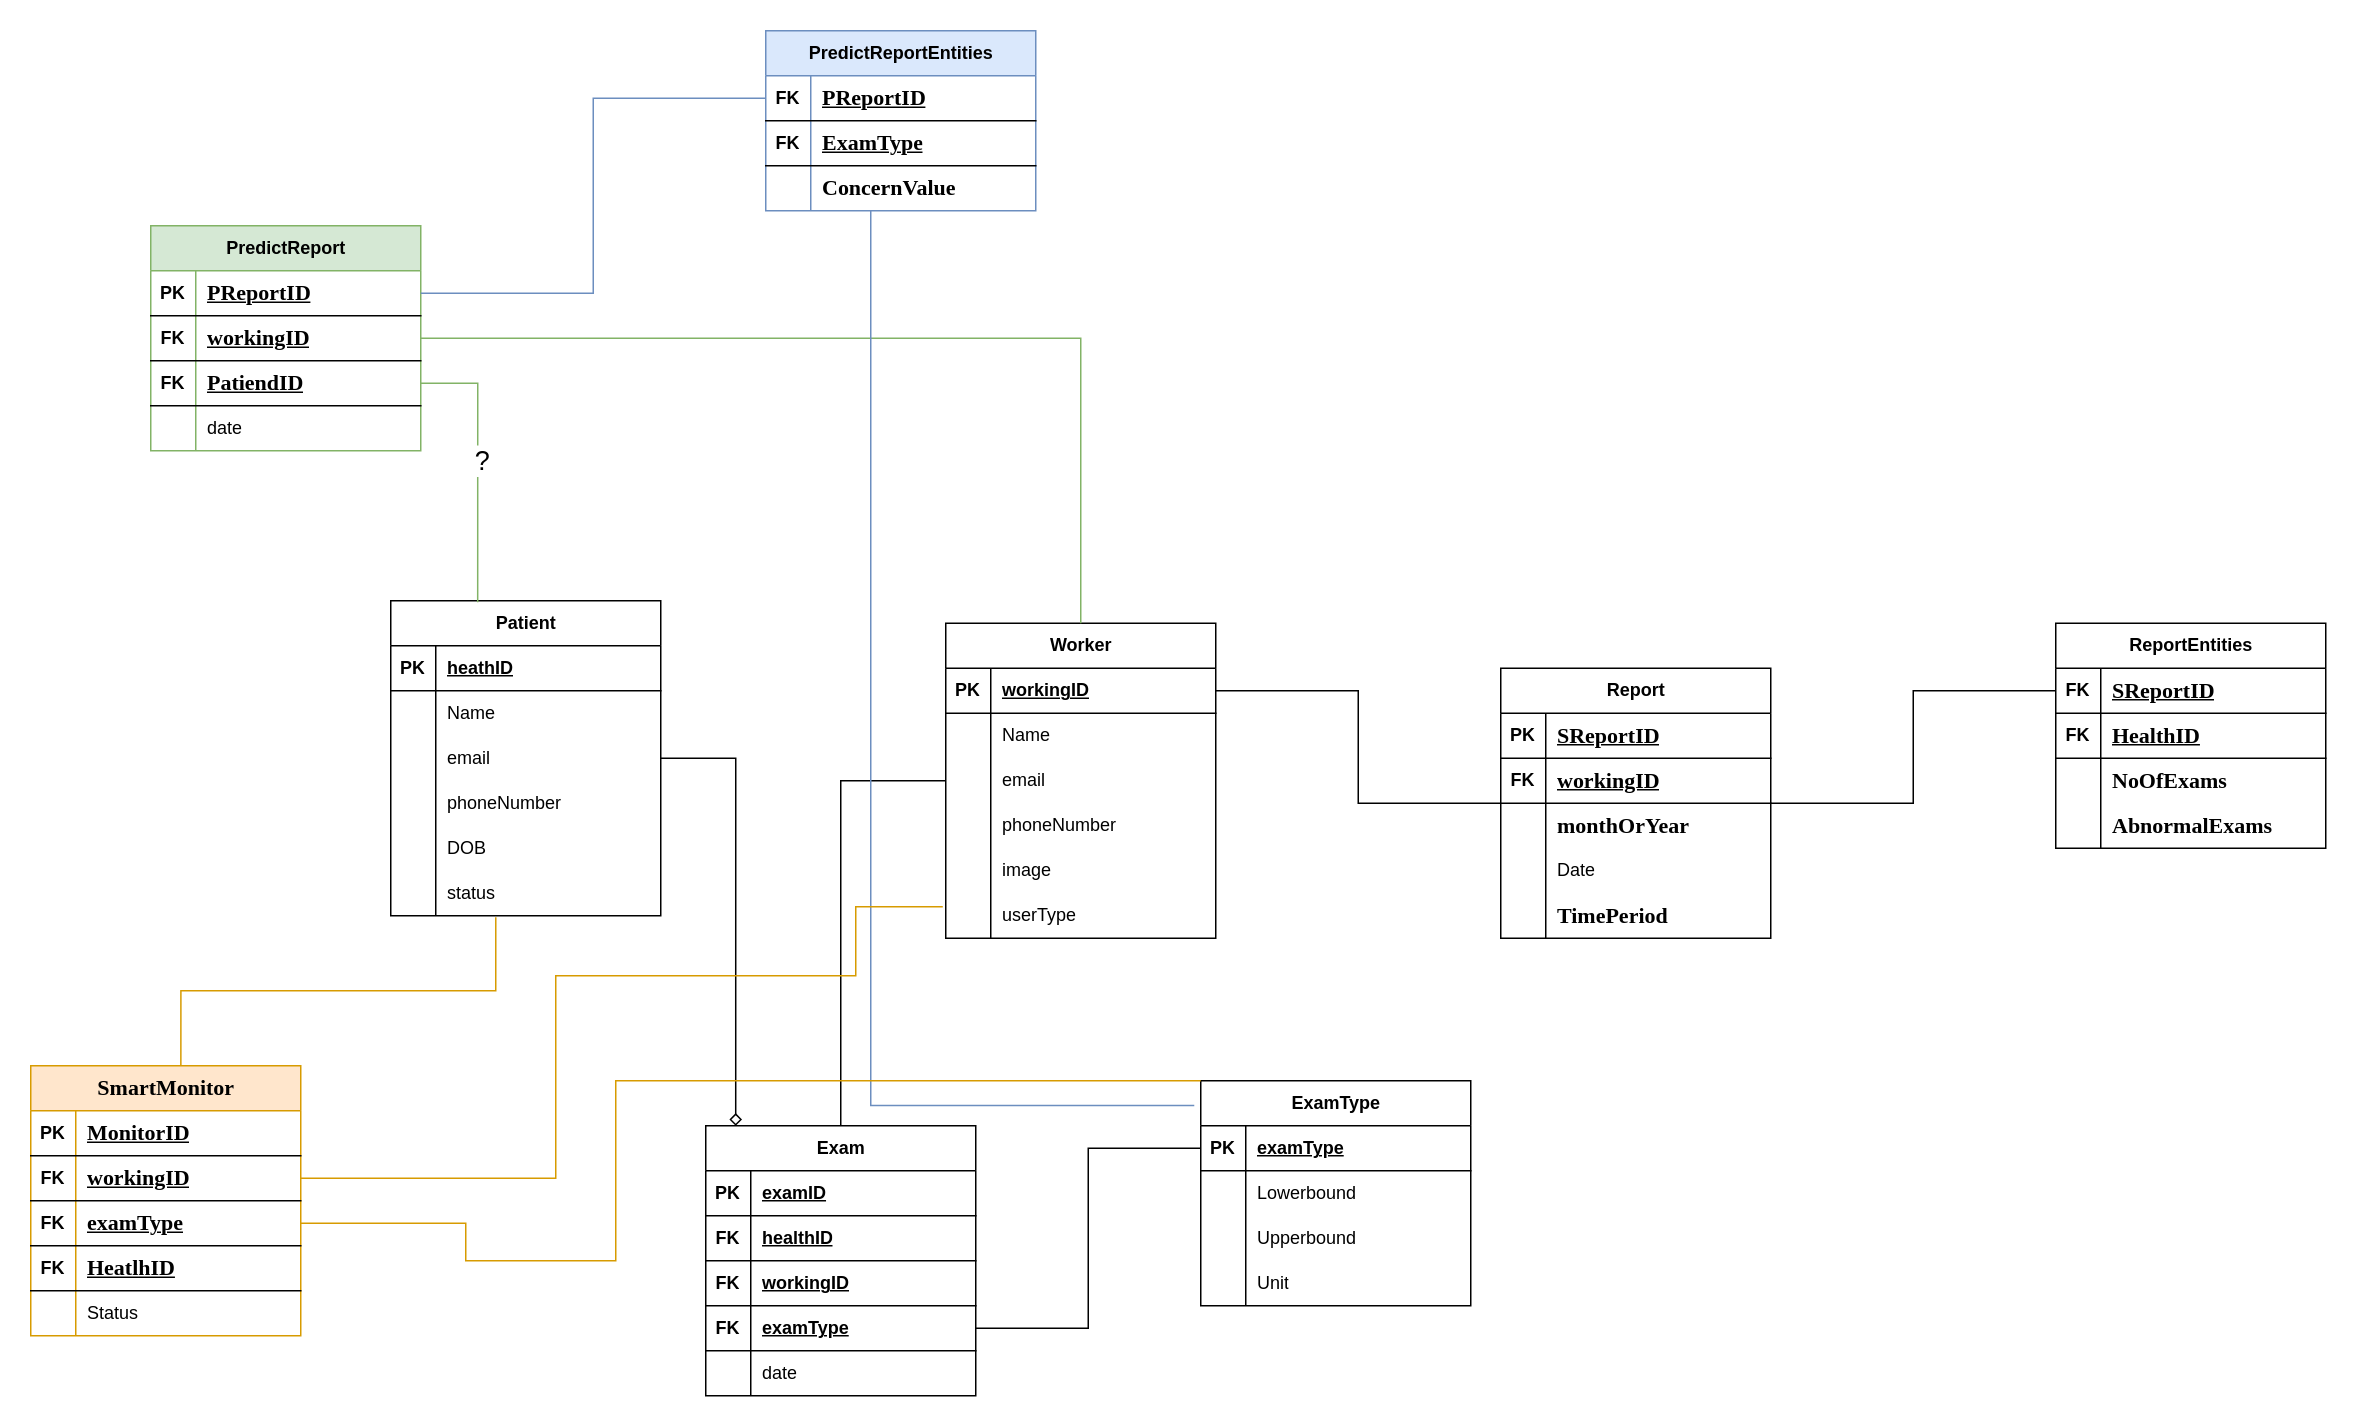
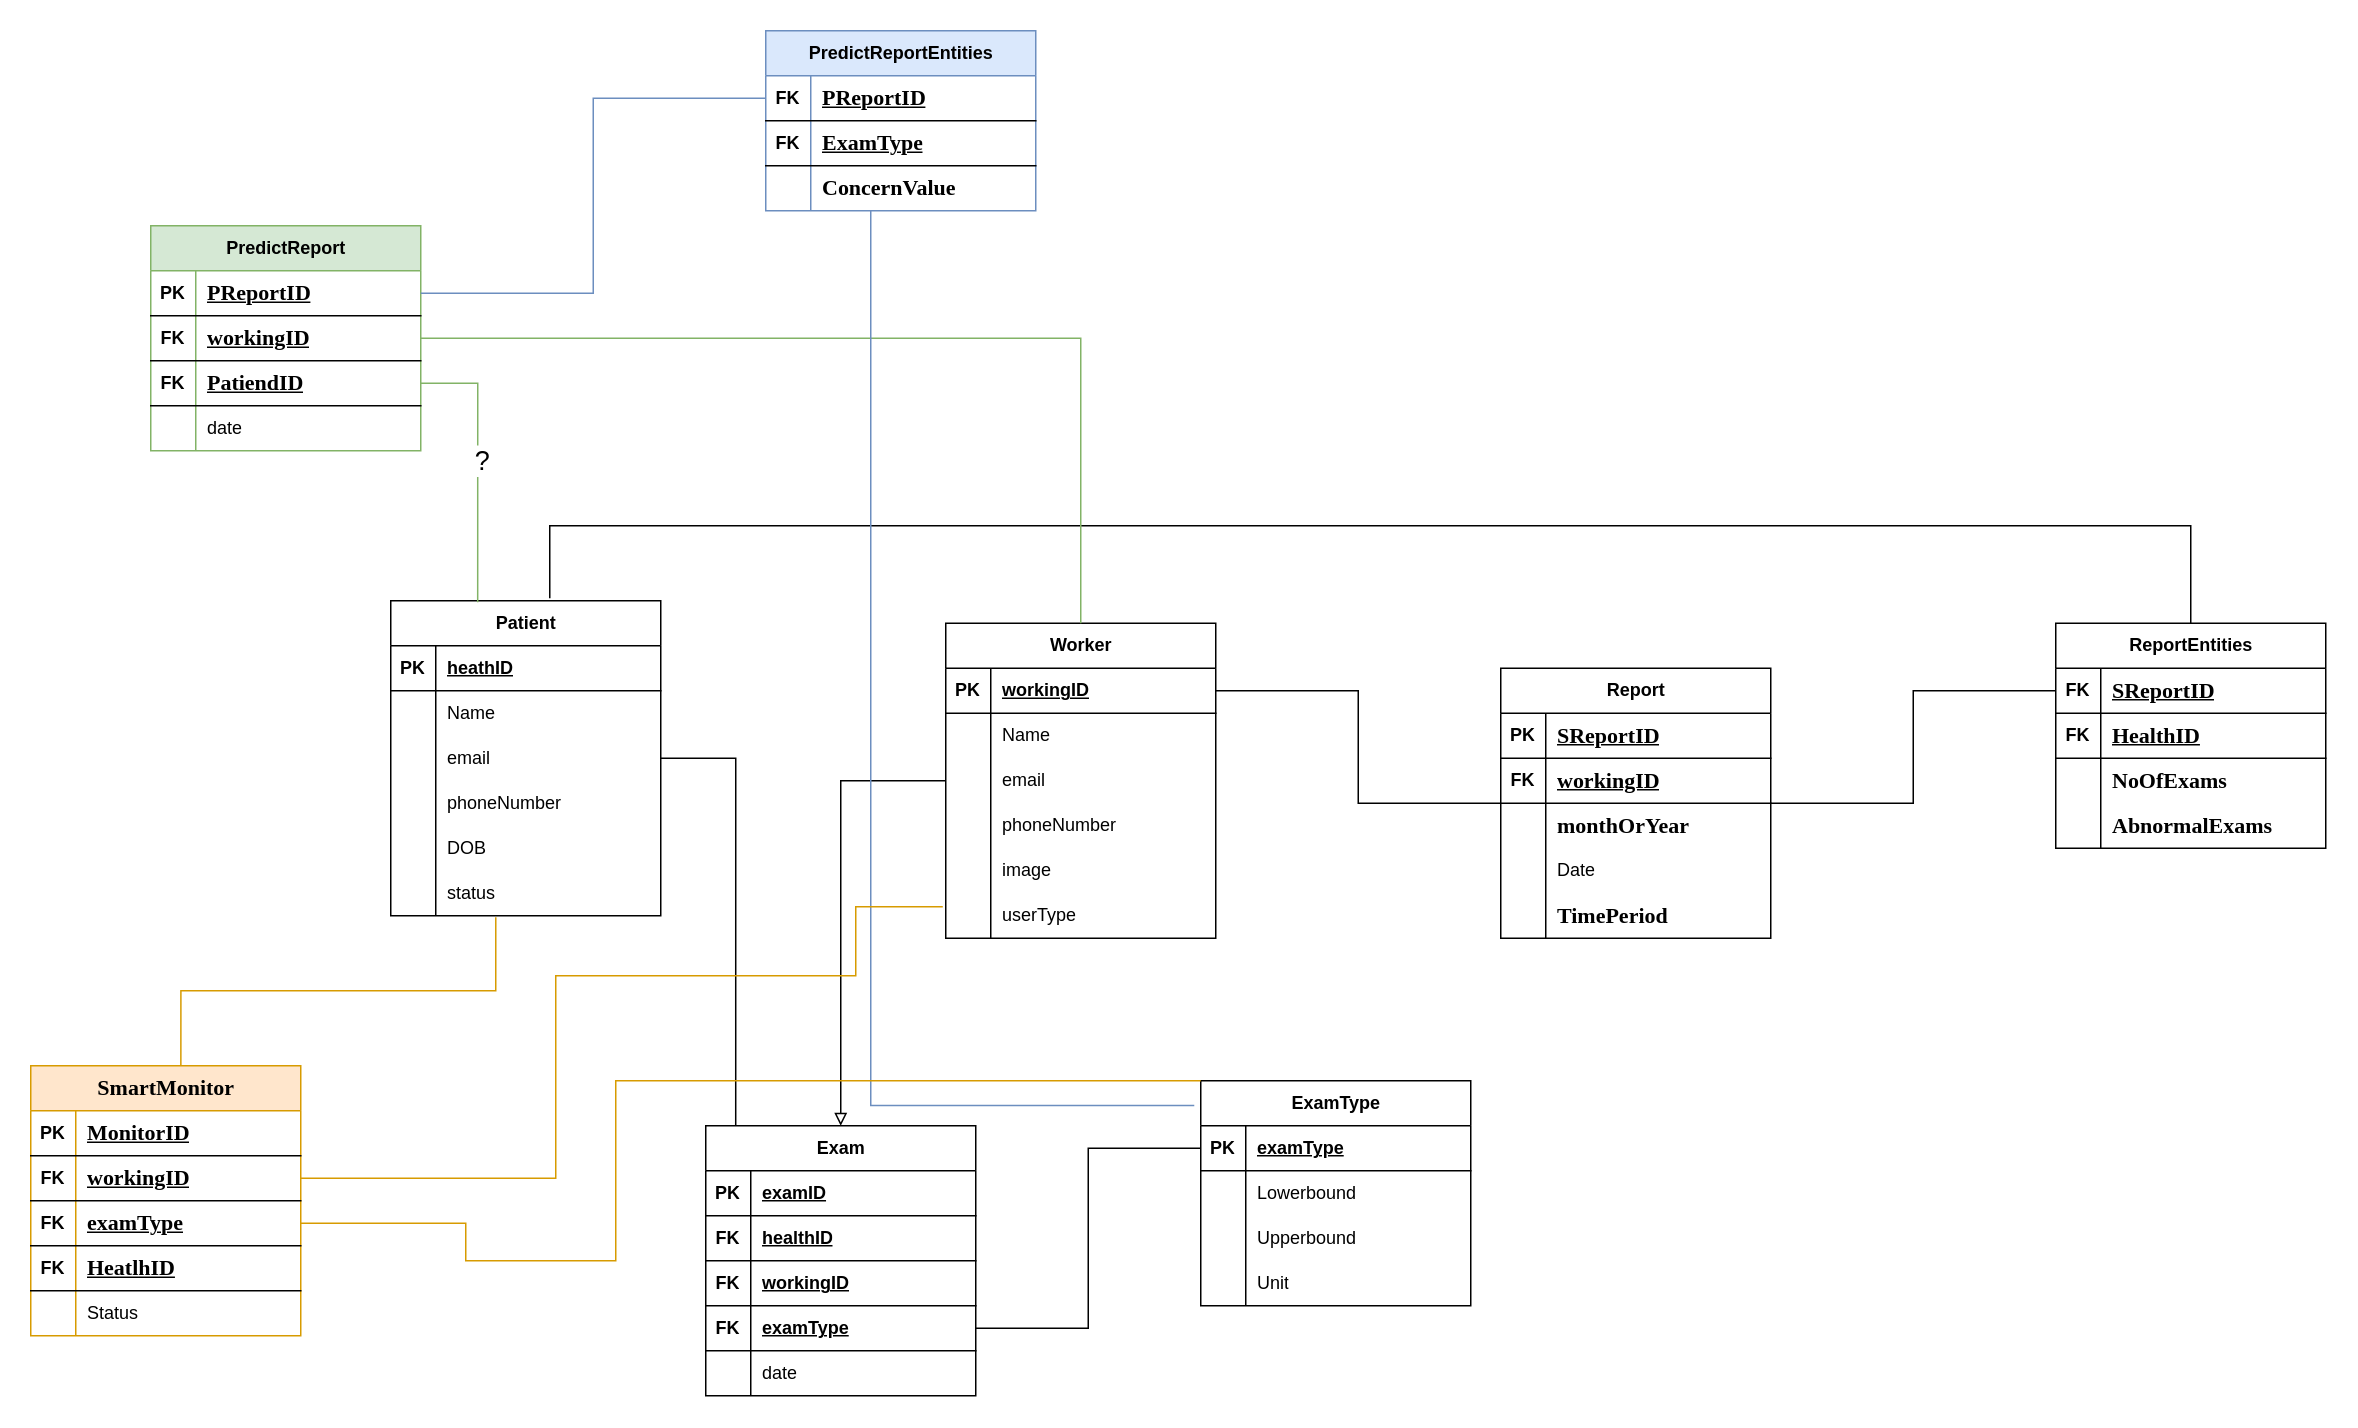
+ <mxCell id="103" style="edgeStyle=orthogonalEdgeStyle;rounded=0;orthogonalLoop=1;jettySize=auto;html=1;entryX=0.589;entryY=-0.008;entryDx=0;entryDy=0;entryPerimeter=0;endArrow=none;endFill=0;" parent="1" source="90" target="2" edge="1"><mxGeometry relative="1" as="geometry"><Array as="points"><mxPoint x="1460" y="350" /><mxPoint x="366" y="350" /></Array></mxGeometry></mxCell>
- <mxCell id="57" style="edgeStyle=orthogonalEdgeStyle;rounded=0;orthogonalLoop=1;jettySize=auto;html=1;entryX=0.111;entryY=0;entryDx=0;entryDy=0;entryPerimeter=0;endArrow=diamond;endFill=0;" parent="1" source="2" target="41" edge="1"><mxGeometry relative="1" as="geometry" /></mxCell>
+ <mxCell id="57" style="edgeStyle=orthogonalEdgeStyle;rounded=0;orthogonalLoop=1;jettySize=auto;html=1;entryX=0.111;entryY=0;entryDx=0;entryDy=0;entryPerimeter=0;endArrow=none;endFill=0;" parent="1" source="2" target="41" edge="1"><mxGeometry relative="1" as="geometry" /></mxCell>
- <mxCell id="21" style="edgeStyle=orthogonalEdgeStyle;rounded=0;orthogonalLoop=1;jettySize=auto;html=1;entryX=0.5;entryY=0;entryDx=0;entryDy=0;endArrow=none;endFill=0;" parent="1" source="22" target="41" edge="1"><mxGeometry relative="1" as="geometry"><Array as="points"><mxPoint x="560" y="520" /></Array></mxGeometry></mxCell>
+ <mxCell id="21" style="edgeStyle=orthogonalEdgeStyle;rounded=0;orthogonalLoop=1;jettySize=auto;html=1;entryX=0.5;entryY=0;entryDx=0;entryDy=0;endArrow=block;endFill=0;" parent="1" source="22" target="41" edge="1"><mxGeometry relative="1" as="geometry"><Array as="points"><mxPoint x="560" y="520" /></Array></mxGeometry></mxCell>
